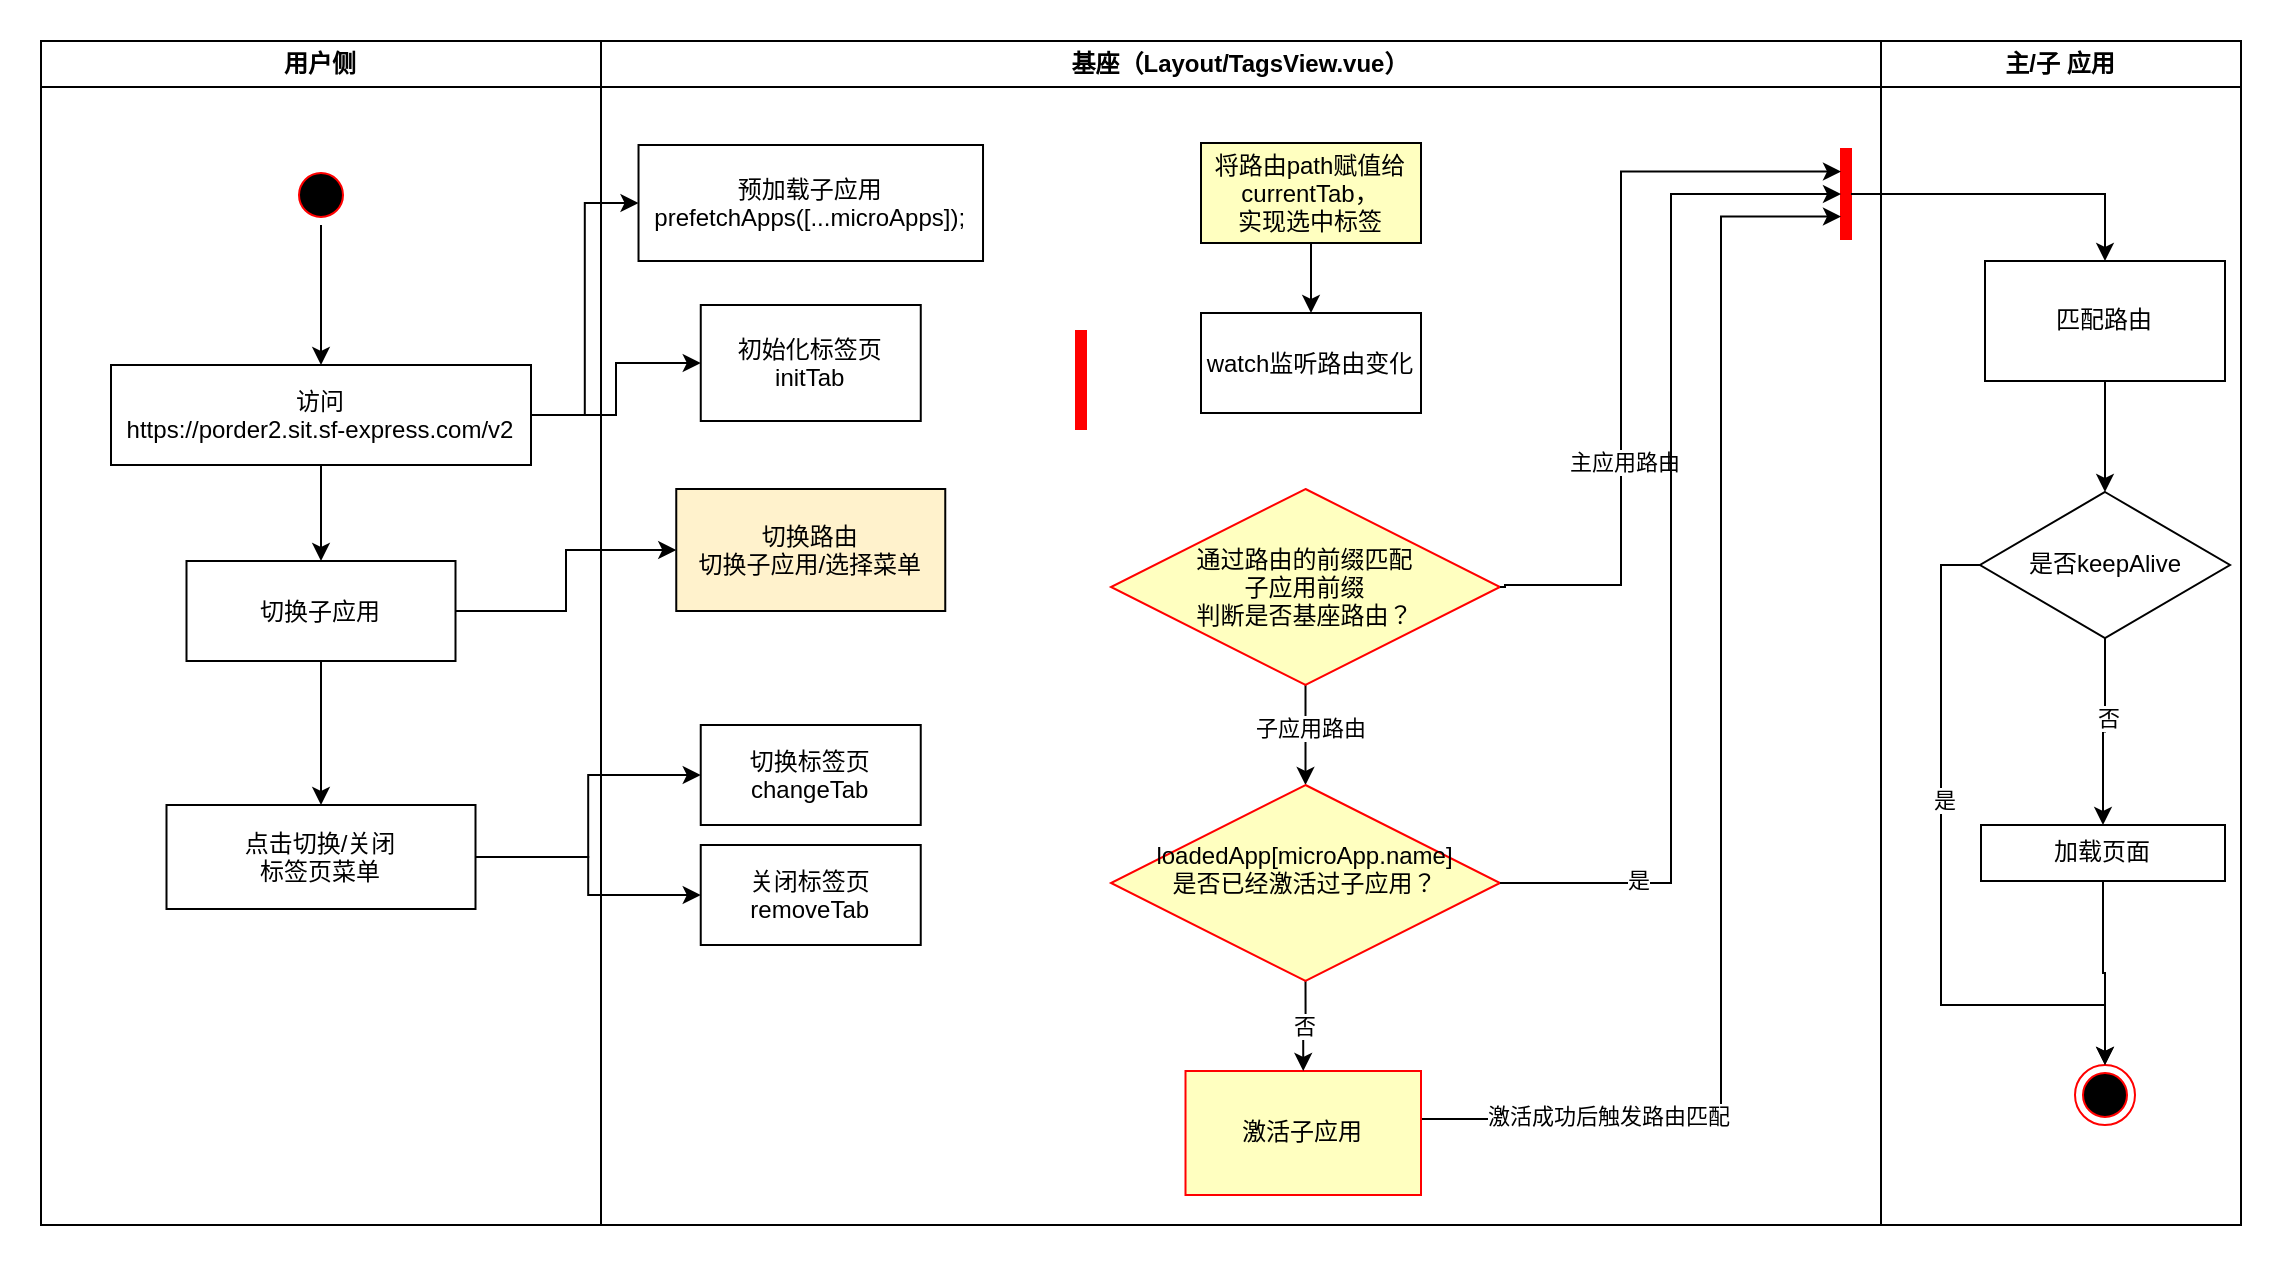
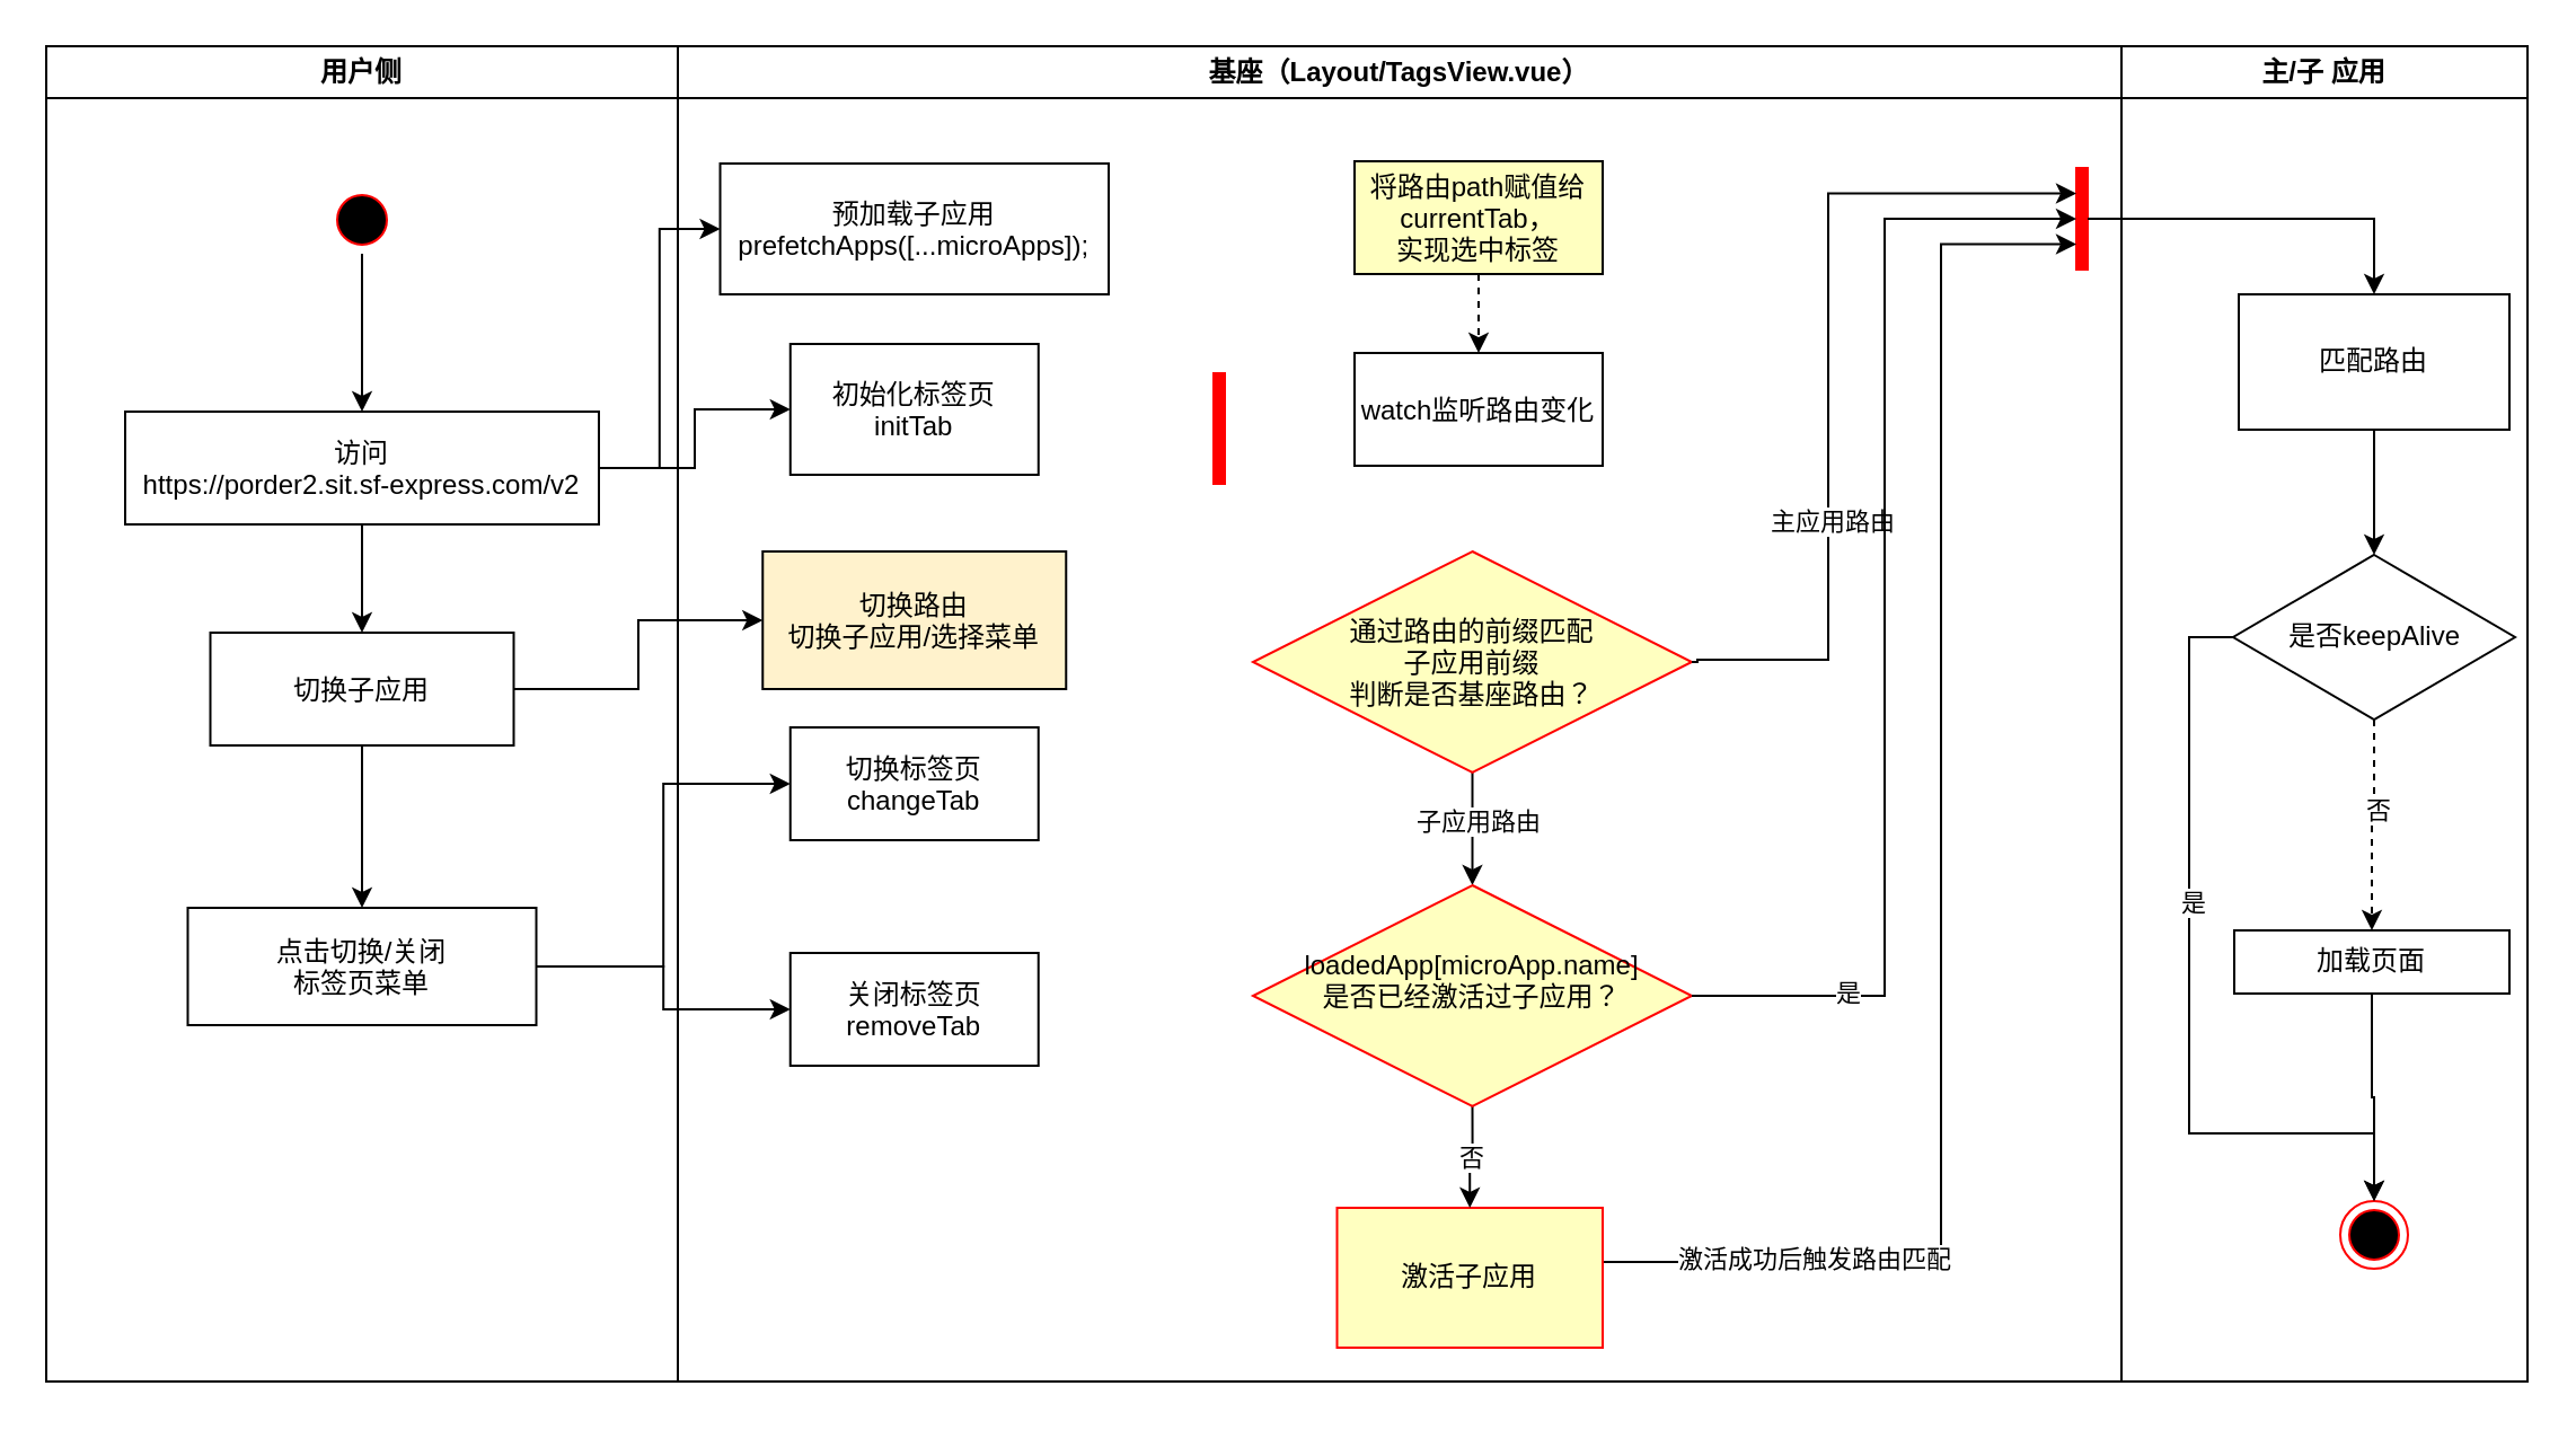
- <mxCell id="19" style="edgeStyle=orthogonalEdgeStyle;rounded=0;orthogonalLoop=1;jettySize=auto;html=1;exitX=0.5;exitY=1;exitDx=0;exitDy=0;entryX=0.5;entryY=0;entryDx=0;entryDy=0;" edge="1" parent="10" source="20" target="12"><mxGeometry relative="1" as="geometry" /></mxCell>
+ <mxCell id="19" style="edgeStyle=orthogonalEdgeStyle;rounded=0;orthogonalLoop=1;jettySize=auto;html=1;exitX=0.5;exitY=1;exitDx=0;exitDy=0;entryX=0.5;entryY=0;entryDx=0;entryDy=0;dashed=1;" edge="1" parent="10" source="20" target="12"><mxGeometry relative="1" as="geometry" /></mxCell>
- <mxCell id="37" value="" style="edgeStyle=orthogonalEdgeStyle;rounded=0;orthogonalLoop=1;jettySize=auto;html=1;entryX=0.5;entryY=0;entryDx=0;entryDy=0;exitX=0.5;exitY=1;exitDx=0;exitDy=0;" edge="1" parent="33" source="39" target="41"><mxGeometry relative="1" as="geometry"><mxPoint x="190" y="282" as="targetPoint" /></mxGeometry></mxCell>
+ <mxCell id="37" value="" style="edgeStyle=orthogonalEdgeStyle;rounded=0;orthogonalLoop=1;jettySize=auto;html=1;entryX=0.5;entryY=0;entryDx=0;entryDy=0;exitX=0.5;exitY=1;exitDx=0;exitDy=0;dashed=1;" edge="1" parent="33" source="39" target="41"><mxGeometry relative="1" as="geometry"><mxPoint x="190" y="282" as="targetPoint" /></mxGeometry></mxCell>
- <mxCell id="21" value="切换标签页&#10;changeTab" style="" vertex="1" parent="10"><mxGeometry x="49.87" y="342" width="110" height="50" as="geometry" /></mxCell>
+ <mxCell id="21" value="切换标签页&#10;changeTab" style="" vertex="1" parent="10"><mxGeometry x="49.87" y="302" width="110" height="50" as="geometry" /></mxCell>
